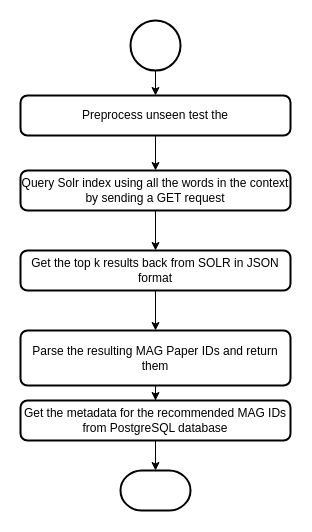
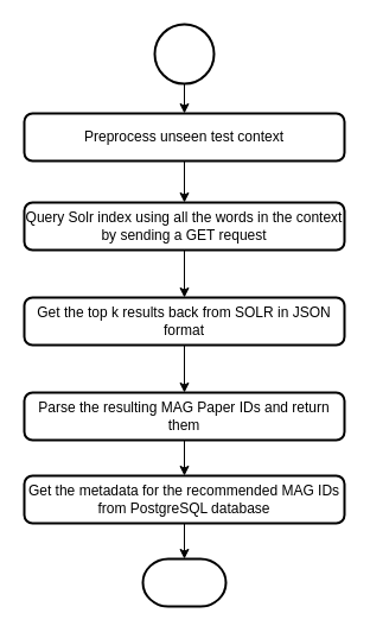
- <mxCell id="6" value="Preprocess unseen test the" style="rounded=1;whiteSpace=wrap;html=1;absoluteArcSize=1;arcSize=14;strokeWidth=2;" parent="1" vertex="1"><mxGeometry x="20" y="95" width="270" height="40" as="geometry" /></mxCell>
+ <mxCell id="6" value="Preprocess unseen test context" style="rounded=1;whiteSpace=wrap;html=1;absoluteArcSize=1;arcSize=14;strokeWidth=2;" parent="1" vertex="1"><mxGeometry x="20" y="95" width="270" height="40" as="geometry" /></mxCell>
- <mxCell id="12" value="Parse the resulting MAG Paper IDs and return them" style="rounded=1;whiteSpace=wrap;html=1;absoluteArcSize=1;arcSize=14;strokeWidth=2;" parent="1" vertex="1"><mxGeometry x="20" y="330" width="270" height="55" as="geometry" /></mxCell>
+ <mxCell id="12" value="Parse the resulting MAG Paper IDs and return them" style="rounded=1;whiteSpace=wrap;html=1;absoluteArcSize=1;arcSize=14;strokeWidth=2;" parent="1" vertex="1"><mxGeometry x="20" y="330" width="270" height="40" as="geometry" /></mxCell>
